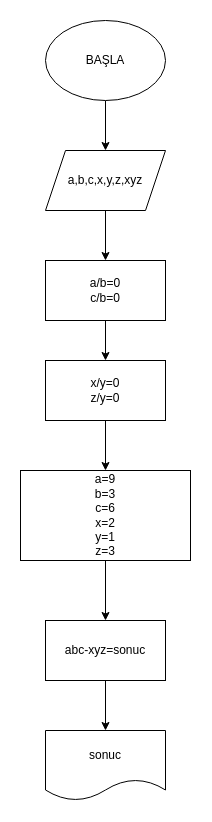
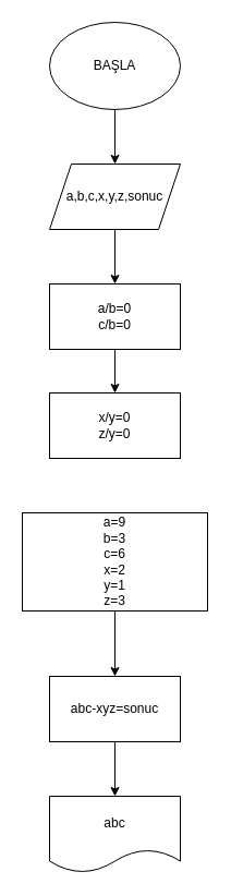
- <mxCell id="5" value="a,b,c,x,y,z,xyz" style="shape=parallelogram;perimeter=parallelogramPerimeter;whiteSpace=wrap;html=1;fixedSize=1;" vertex="1" parent="1"><mxGeometry x="45" y="150" width="120" height="60" as="geometry" /></mxCell>
+ <mxCell id="5" value="a,b,c,x,y,z,sonuc" style="shape=parallelogram;perimeter=parallelogramPerimeter;whiteSpace=wrap;html=1;fixedSize=1;" vertex="1" parent="1"><mxGeometry x="45" y="150" width="120" height="60" as="geometry" /></mxCell>
- <mxCell id="8" style="edgeStyle=orthogonalEdgeStyle;rounded=0;orthogonalLoop=1;jettySize=auto;html=1;exitX=0.5;exitY=1;exitDx=0;exitDy=0;entryX=0.5;entryY=0;entryDx=0;entryDy=0;" edge="1" parent="1" source="9" target="11"><mxGeometry relative="1" as="geometry" /></mxCell>
- <mxCell id="12" value="sonuc" style="shape=document;whiteSpace=wrap;html=1;boundedLbl=1;" vertex="1" parent="1"><mxGeometry x="45" y="730" width="120" height="70" as="geometry" /></mxCell>
+ <mxCell id="12" value="abc" style="shape=document;whiteSpace=wrap;html=1;boundedLbl=1;" vertex="1" parent="1"><mxGeometry x="45" y="730" width="120" height="70" as="geometry" /></mxCell>
